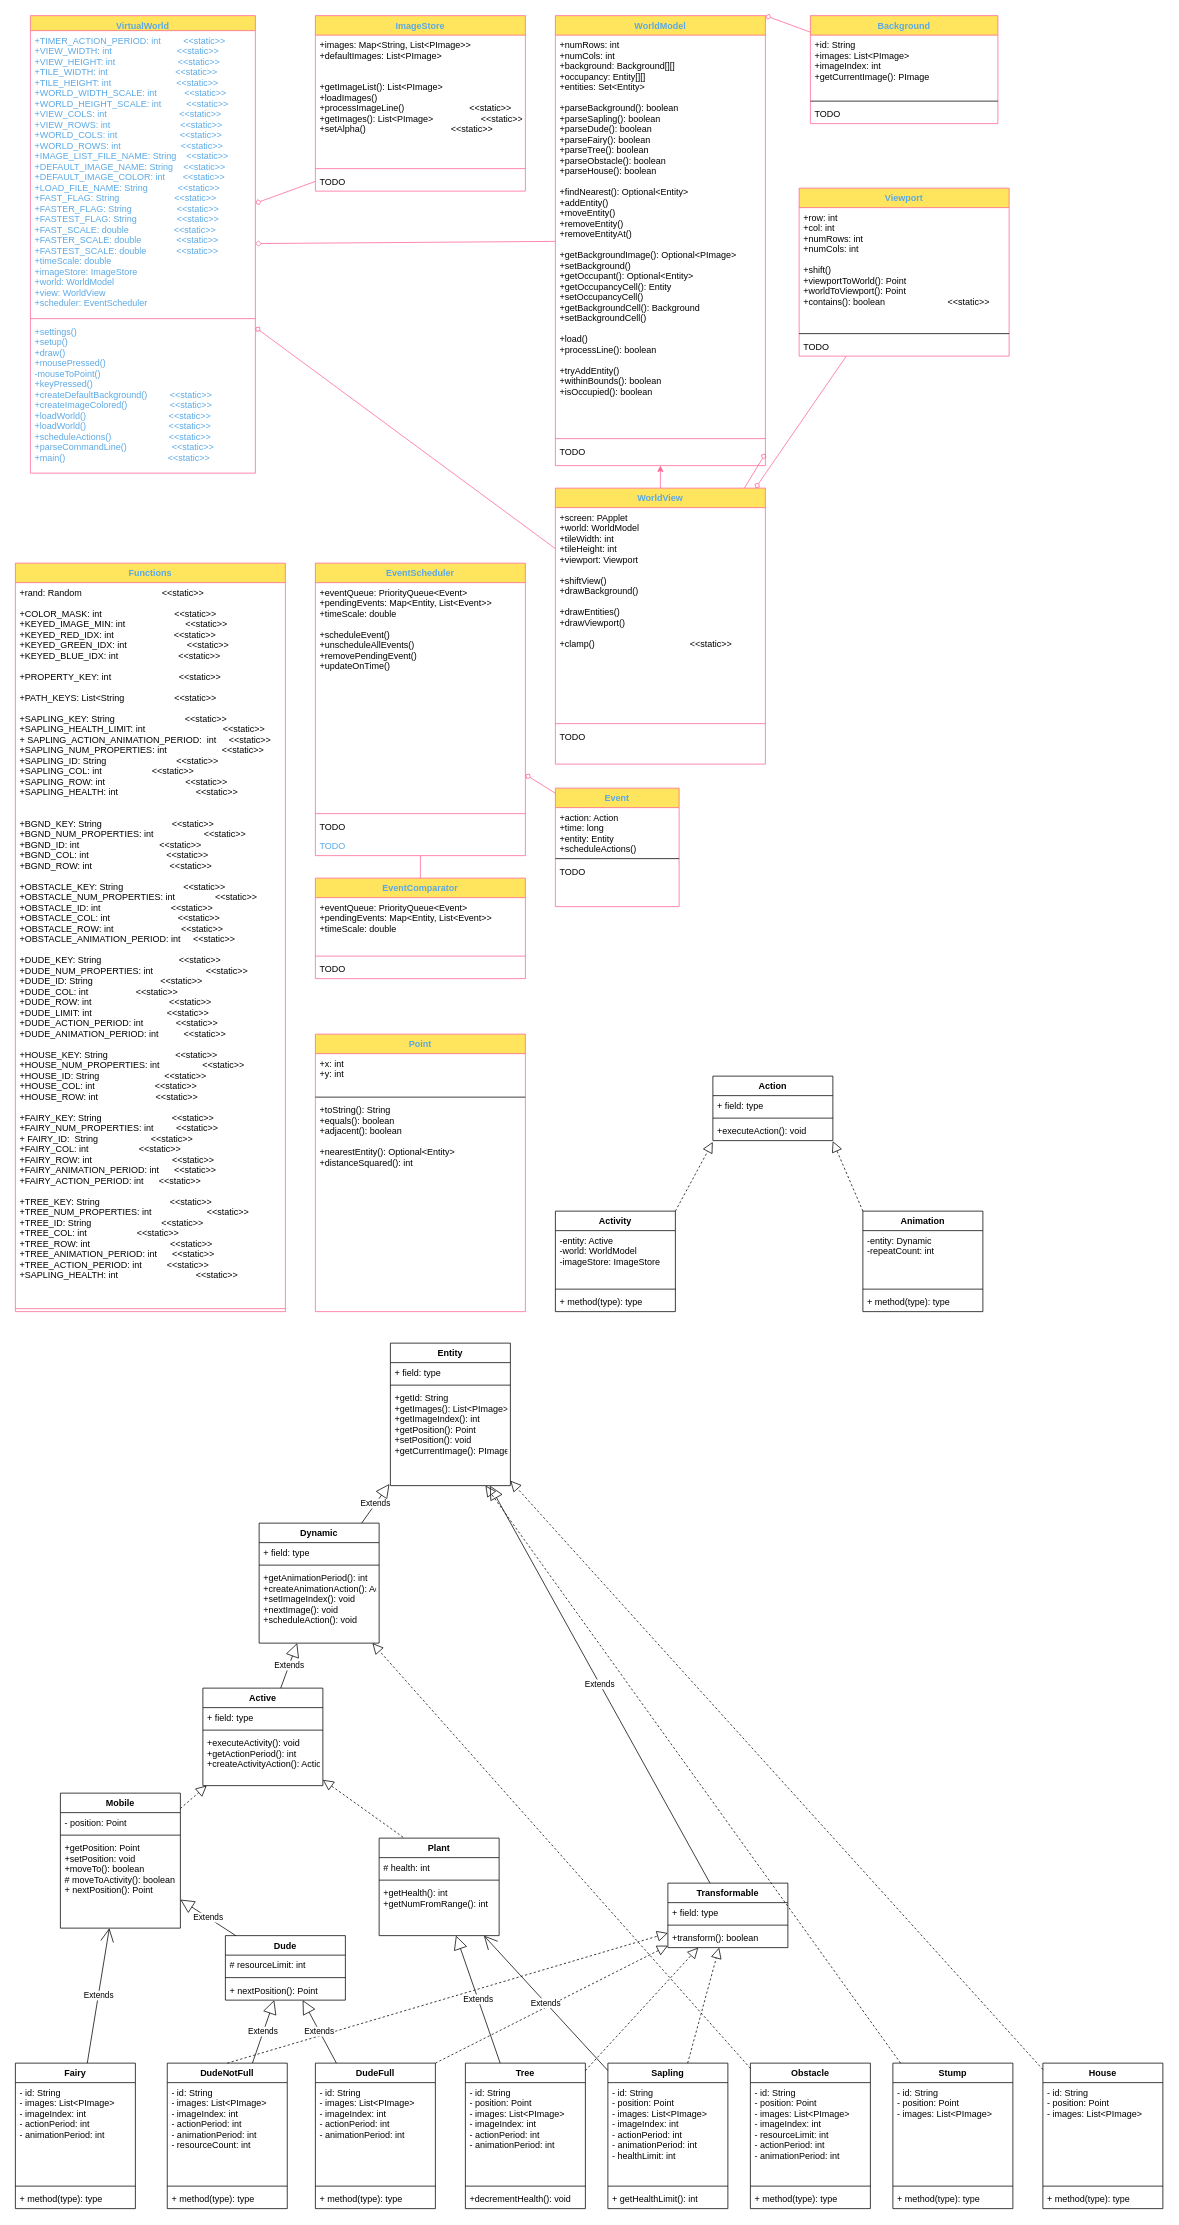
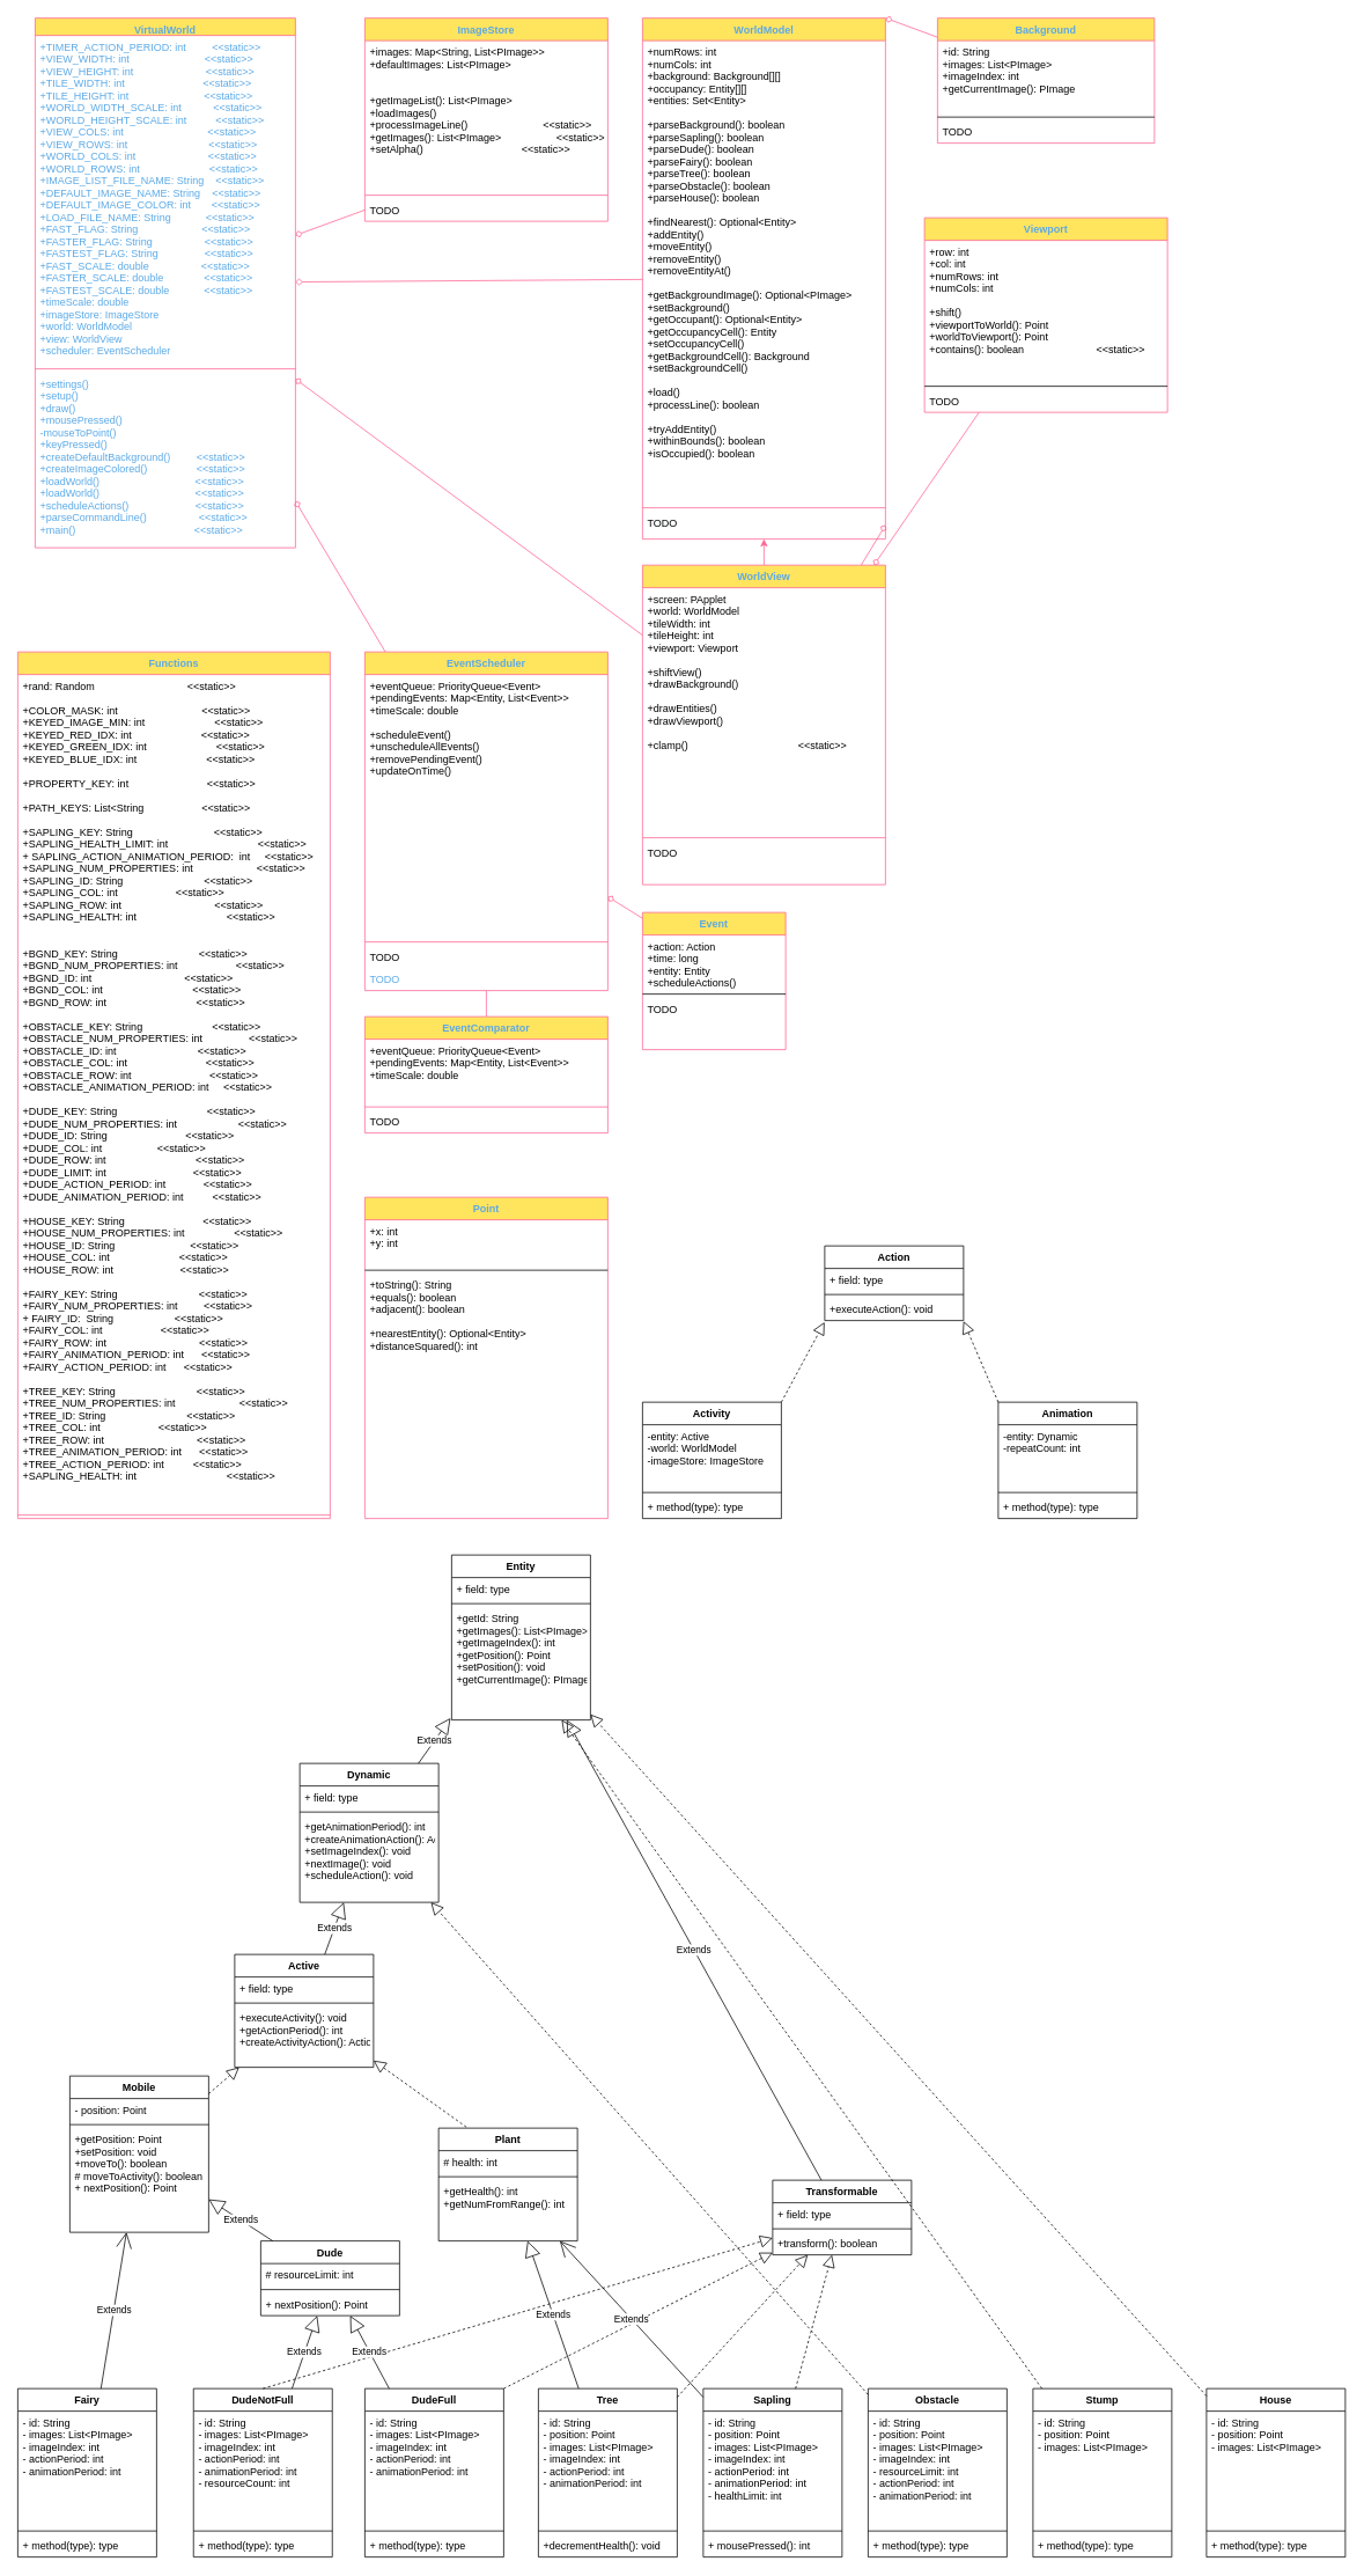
+ <mxCell id="5" value="" style="graphMlID=e3;endArrow=none;strokeColor=#FF6392;strokeWidth=1.0;startArrow=diamond;startFill=0;endFill=1;fontColor=#5AA9E6;" parent="1" source="11" target="19" edge="1"><mxGeometry relative="1" as="geometry"><mxPoint x="860" y="450" as="targetPoint" /></mxGeometry></mxCell>
- <mxCell id="103" value="+ getHealthLimit(): int" style="text;strokeColor=none;fillColor=none;align=left;verticalAlign=top;spacingLeft=4;spacingRight=4;overflow=hidden;rotatable=0;points=[[0,0.5],[1,0.5]];portConstraint=eastwest;" parent="100" vertex="1"><mxGeometry y="168" width="160" height="26" as="geometry" /></mxCell>
+ <mxCell id="103" value="+ mousePressed(): int" style="text;strokeColor=none;fillColor=none;align=left;verticalAlign=top;spacingLeft=4;spacingRight=4;overflow=hidden;rotatable=0;points=[[0,0.5],[1,0.5]];portConstraint=eastwest;" parent="100" vertex="1"><mxGeometry y="168" width="160" height="26" as="geometry" /></mxCell>
